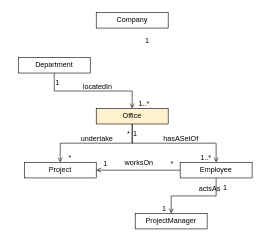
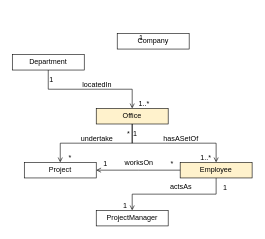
- <mxCell id="2" value="Company" style="rounded=0;whiteSpace=wrap;html=1;" vertex="1" parent="1"><mxGeometry x="160" y="20" width="120" height="26" as="geometry" /></mxCell>
+ <mxCell id="2" value="Company" style="rounded=0;whiteSpace=wrap;html=1;" vertex="1" parent="1"><mxGeometry x="195" y="55" width="120" height="26" as="geometry" /></mxCell>
- <mxCell id="3" value="Department" style="rounded=0;whiteSpace=wrap;html=1;" vertex="1" parent="1"><mxGeometry x="30" y="95" width="120" height="26" as="geometry" /></mxCell>
+ <mxCell id="3" value="Department" style="rounded=0;whiteSpace=wrap;html=1;" vertex="1" parent="1"><mxGeometry x="20" y="90" width="120" height="26" as="geometry" /></mxCell>
- <mxCell id="19" value="Employee" style="rounded=0;whiteSpace=wrap;html=1;" vertex="1" parent="1"><mxGeometry x="300" y="270" width="120" height="26" as="geometry" /></mxCell>
+ <mxCell id="19" value="Employee" style="rounded=0;whiteSpace=wrap;html=1;fillColor=#fff2cc;" vertex="1" parent="1"><mxGeometry x="300" y="270" width="120" height="26" as="geometry" /></mxCell>
- <mxCell id="21" value="ProjectManager" style="rounded=0;whiteSpace=wrap;html=1;" vertex="1" parent="1"><mxGeometry x="225" y="355" width="120" height="26" as="geometry" /></mxCell>
+ <mxCell id="21" value="ProjectManager" style="rounded=0;whiteSpace=wrap;html=1;" vertex="1" parent="1"><mxGeometry x="160" y="350" width="120" height="26" as="geometry" /></mxCell>
